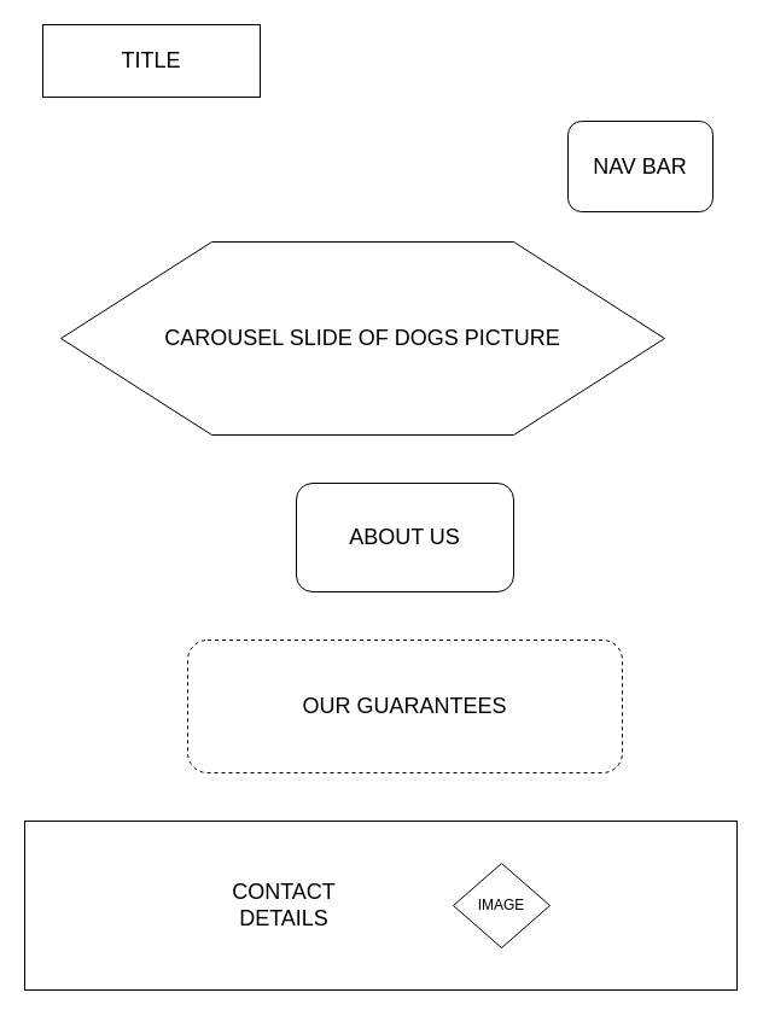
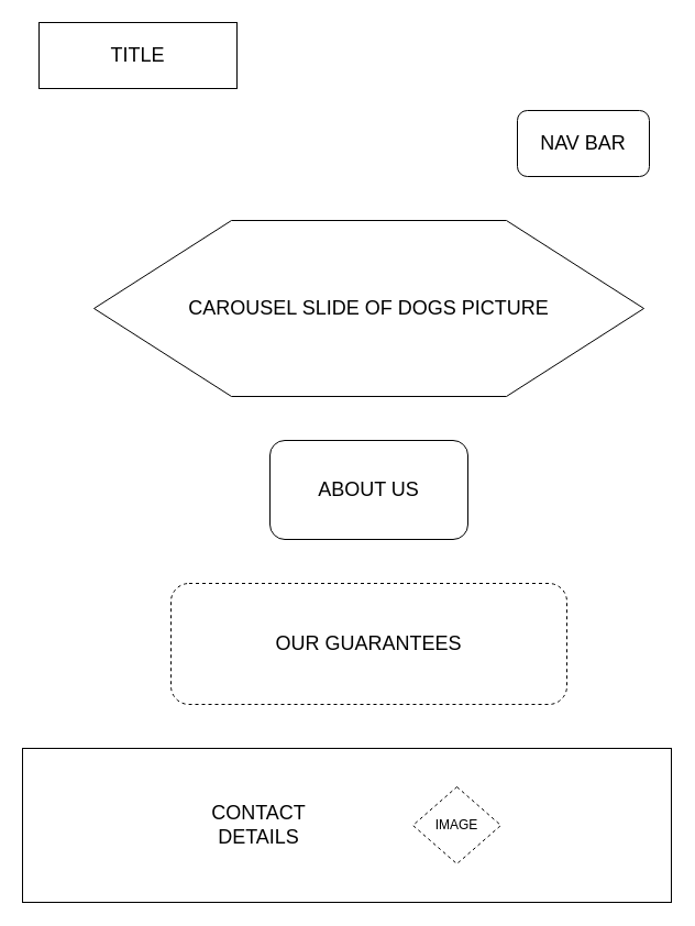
- <mxCell id="3" value="&lt;font style=&quot;font-size: 18px&quot;&gt;NAV BAR&lt;/font&gt;" style="rounded=1;whiteSpace=wrap;html=1;" vertex="1" parent="1"><mxGeometry x="470" y="100" width="120" height="75" as="geometry" /></mxCell>
+ <mxCell id="3" value="&lt;font style=&quot;font-size: 18px&quot;&gt;NAV BAR&lt;/font&gt;" style="rounded=1;whiteSpace=wrap;html=1;" vertex="1" parent="1"><mxGeometry x="470" y="100" width="120" height="60" as="geometry" /></mxCell>
- <mxCell id="4" value="&lt;font style=&quot;font-size: 18px&quot;&gt;CAROUSEL SLIDE OF DOGS PICTURE&lt;/font&gt;" style="shape=hexagon;perimeter=hexagonPerimeter2;whiteSpace=wrap;html=1;" vertex="1" parent="1"><mxGeometry x="50" y="200" width="500" height="160" as="geometry" /></mxCell>
+ <mxCell id="4" value="&lt;font style=&quot;font-size: 18px&quot;&gt;CAROUSEL SLIDE OF DOGS PICTURE&lt;/font&gt;" style="shape=hexagon;perimeter=hexagonPerimeter2;whiteSpace=wrap;html=1;" vertex="1" parent="1"><mxGeometry x="85" y="200" width="500" height="160" as="geometry" /></mxCell>
- <mxCell id="9" value="IMAGE" style="rhombus;whiteSpace=wrap;html=1;" vertex="1" parent="1"><mxGeometry x="375" y="715" width="80" height="70" as="geometry" /></mxCell>
+ <mxCell id="9" value="IMAGE" style="rhombus;whiteSpace=wrap;html=1;dashed=1;" vertex="1" parent="1"><mxGeometry x="375" y="715" width="80" height="70" as="geometry" /></mxCell>
